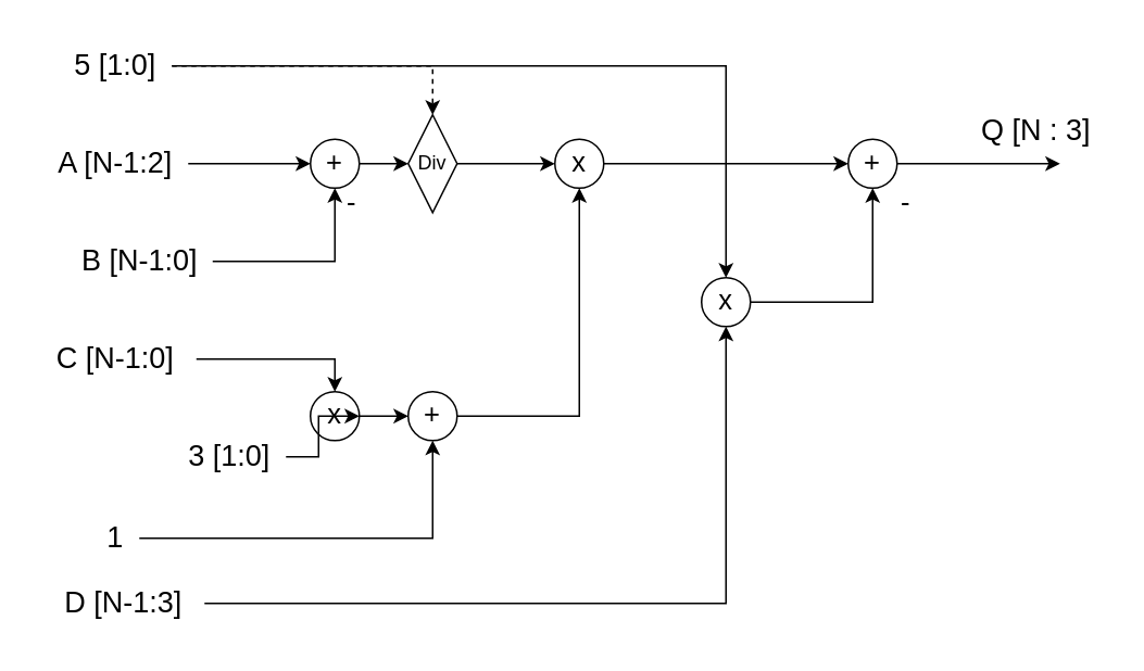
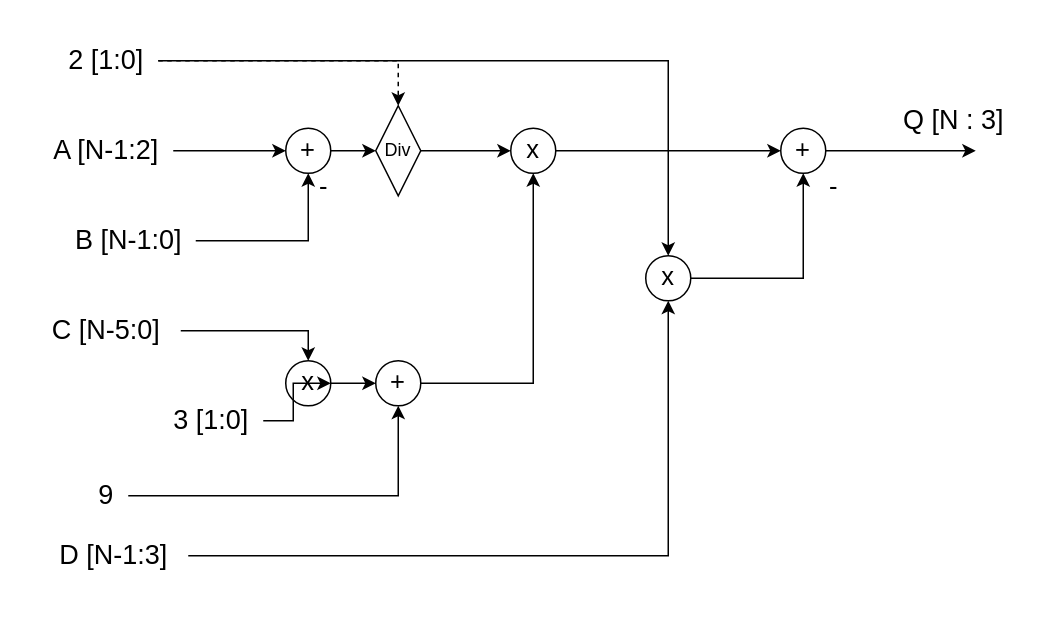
- <mxCell id="14" value="&lt;font style=&quot;font-size: 18px;&quot;&gt;5 [1:0]&lt;/font&gt;" style="text;html=1;align=center;verticalAlign=middle;resizable=0;points=[];autosize=1;strokeColor=none;fillColor=none;strokeWidth=1;" vertex="1" parent="1"><mxGeometry x="35" y="20" width="70" height="40" as="geometry" /></mxCell>
+ <mxCell id="14" value="&lt;font style=&quot;font-size: 18px;&quot;&gt;2 [1:0]&lt;/font&gt;" style="text;html=1;align=center;verticalAlign=middle;resizable=0;points=[];autosize=1;strokeColor=none;fillColor=none;strokeWidth=1;" vertex="1" parent="1"><mxGeometry x="35" y="20" width="70" height="40" as="geometry" /></mxCell>
- <mxCell id="11" value="&lt;font style=&quot;font-size: 18px;&quot;&gt;C [N-1:0]&lt;/font&gt;" style="text;html=1;align=center;verticalAlign=middle;resizable=0;points=[];autosize=1;strokeColor=none;fillColor=none;strokeWidth=1;" vertex="1" parent="1"><mxGeometry x="20" y="200" width="100" height="40" as="geometry" /></mxCell>
+ <mxCell id="11" value="&lt;font style=&quot;font-size: 18px;&quot;&gt;C [N-5:0]&lt;/font&gt;" style="text;html=1;align=center;verticalAlign=middle;resizable=0;points=[];autosize=1;strokeColor=none;fillColor=none;strokeWidth=1;" vertex="1" parent="1"><mxGeometry x="20" y="200" width="100" height="40" as="geometry" /></mxCell>
- <mxCell id="18" value="&lt;font style=&quot;font-size: 18px;&quot;&gt;1&lt;/font&gt;" style="text;html=1;align=center;verticalAlign=middle;resizable=0;points=[];autosize=1;strokeColor=none;fillColor=none;strokeWidth=1;" vertex="1" parent="1"><mxGeometry x="55" y="310" width="30" height="40" as="geometry" /></mxCell>
+ <mxCell id="18" value="&lt;font style=&quot;font-size: 18px;&quot;&gt;9&lt;/font&gt;" style="text;html=1;align=center;verticalAlign=middle;resizable=0;points=[];autosize=1;strokeColor=none;fillColor=none;strokeWidth=1;" vertex="1" parent="1"><mxGeometry x="55" y="310" width="30" height="40" as="geometry" /></mxCell>
